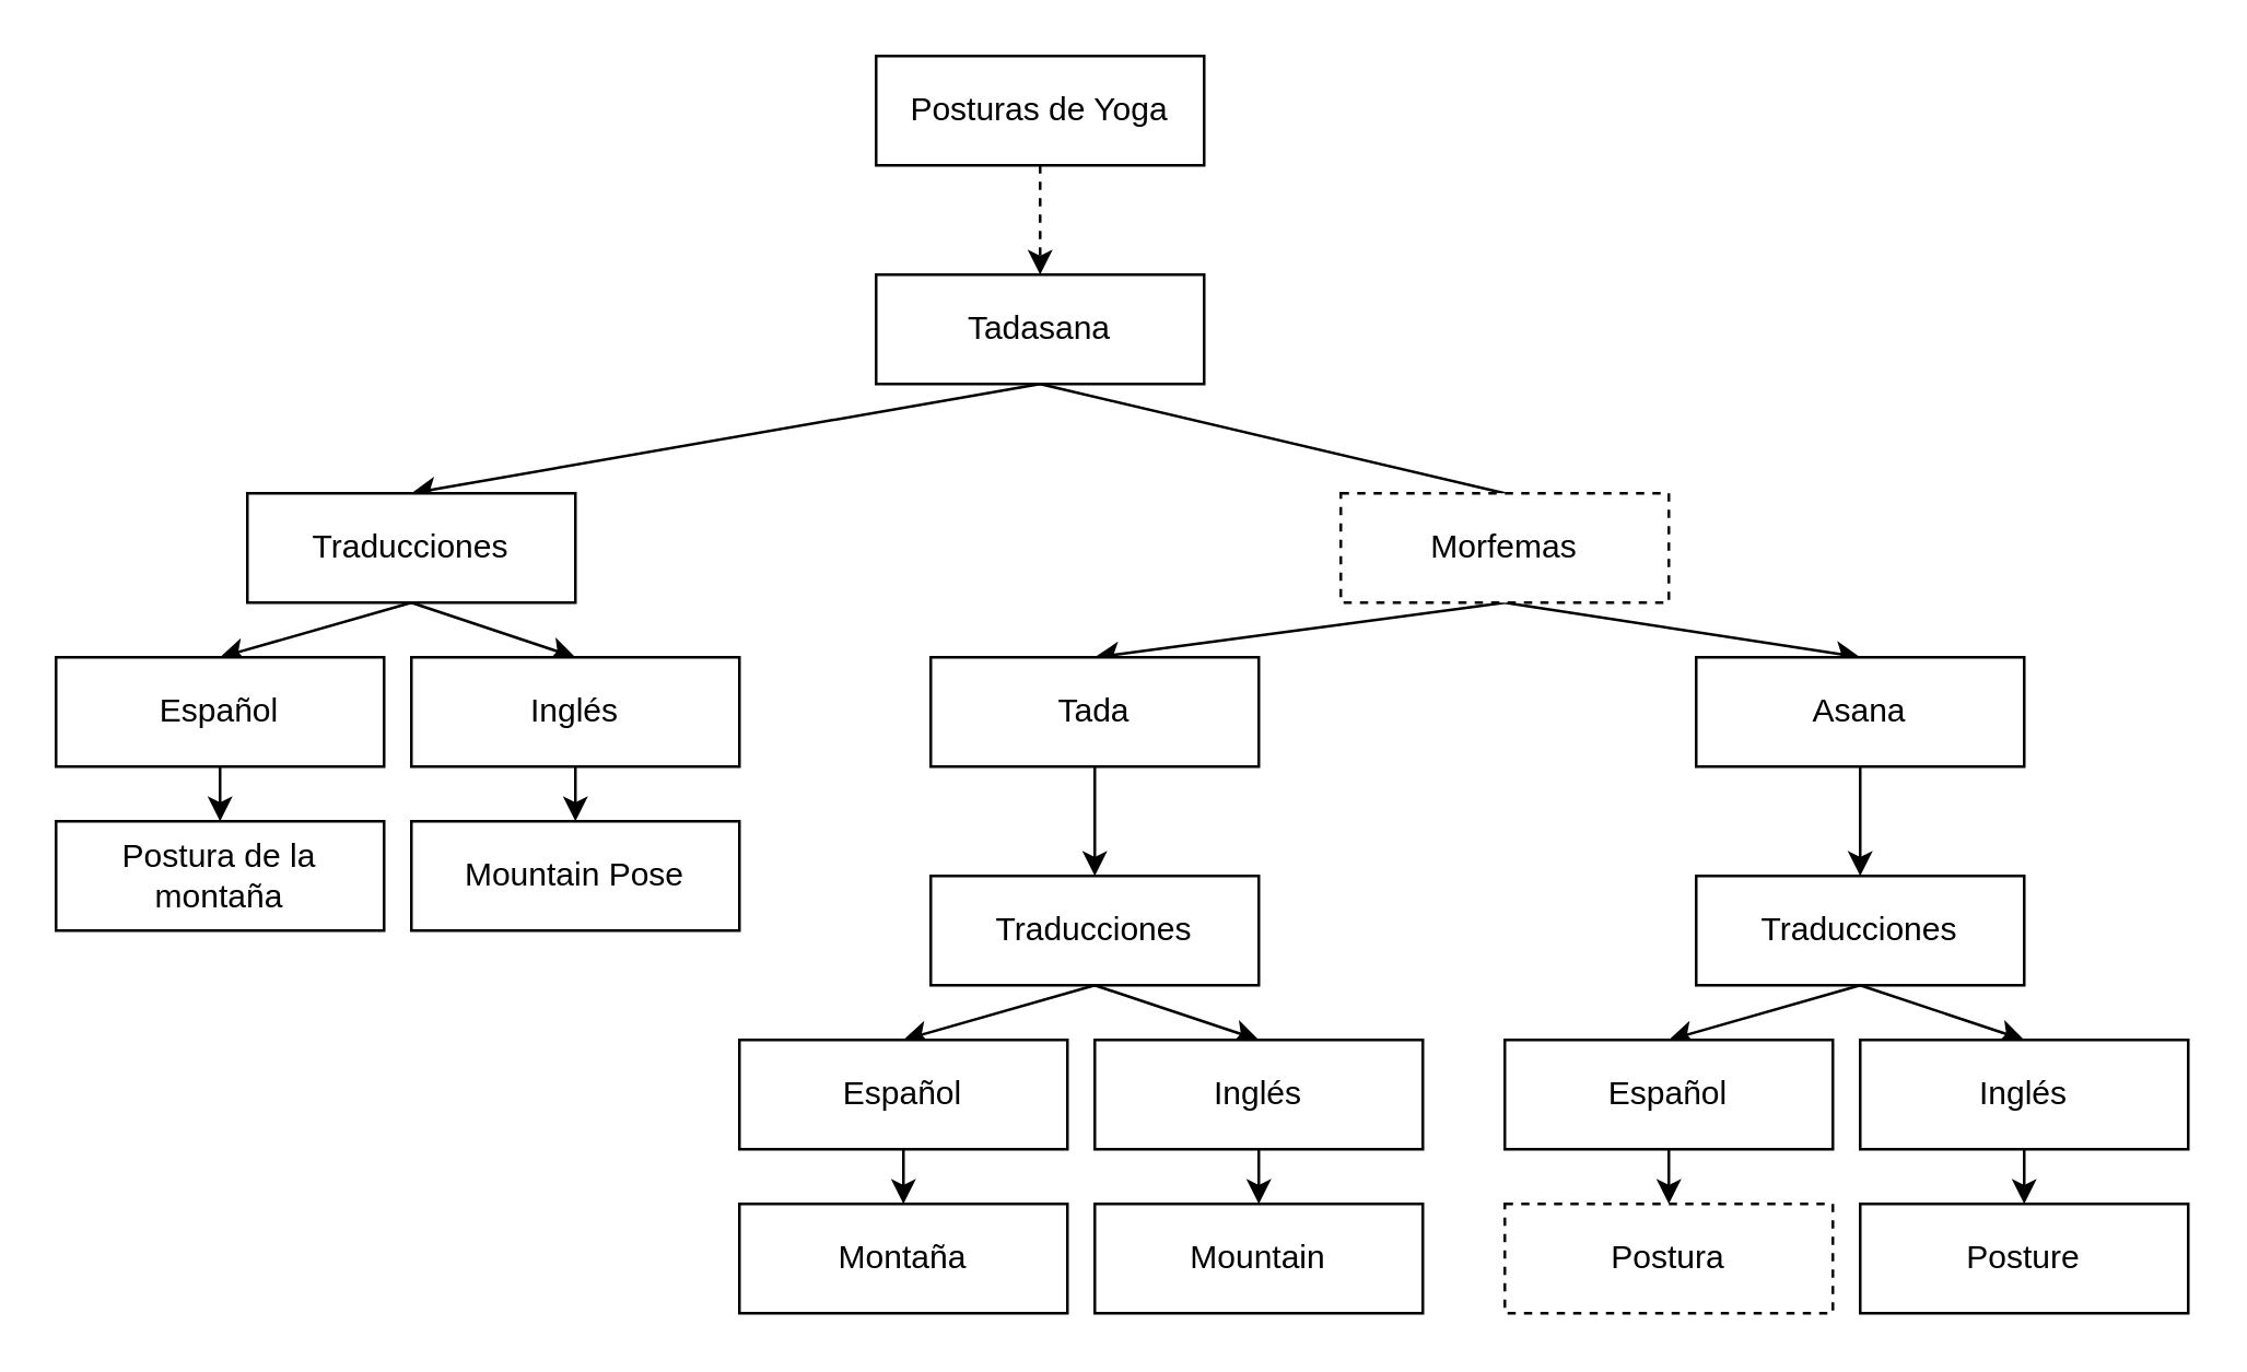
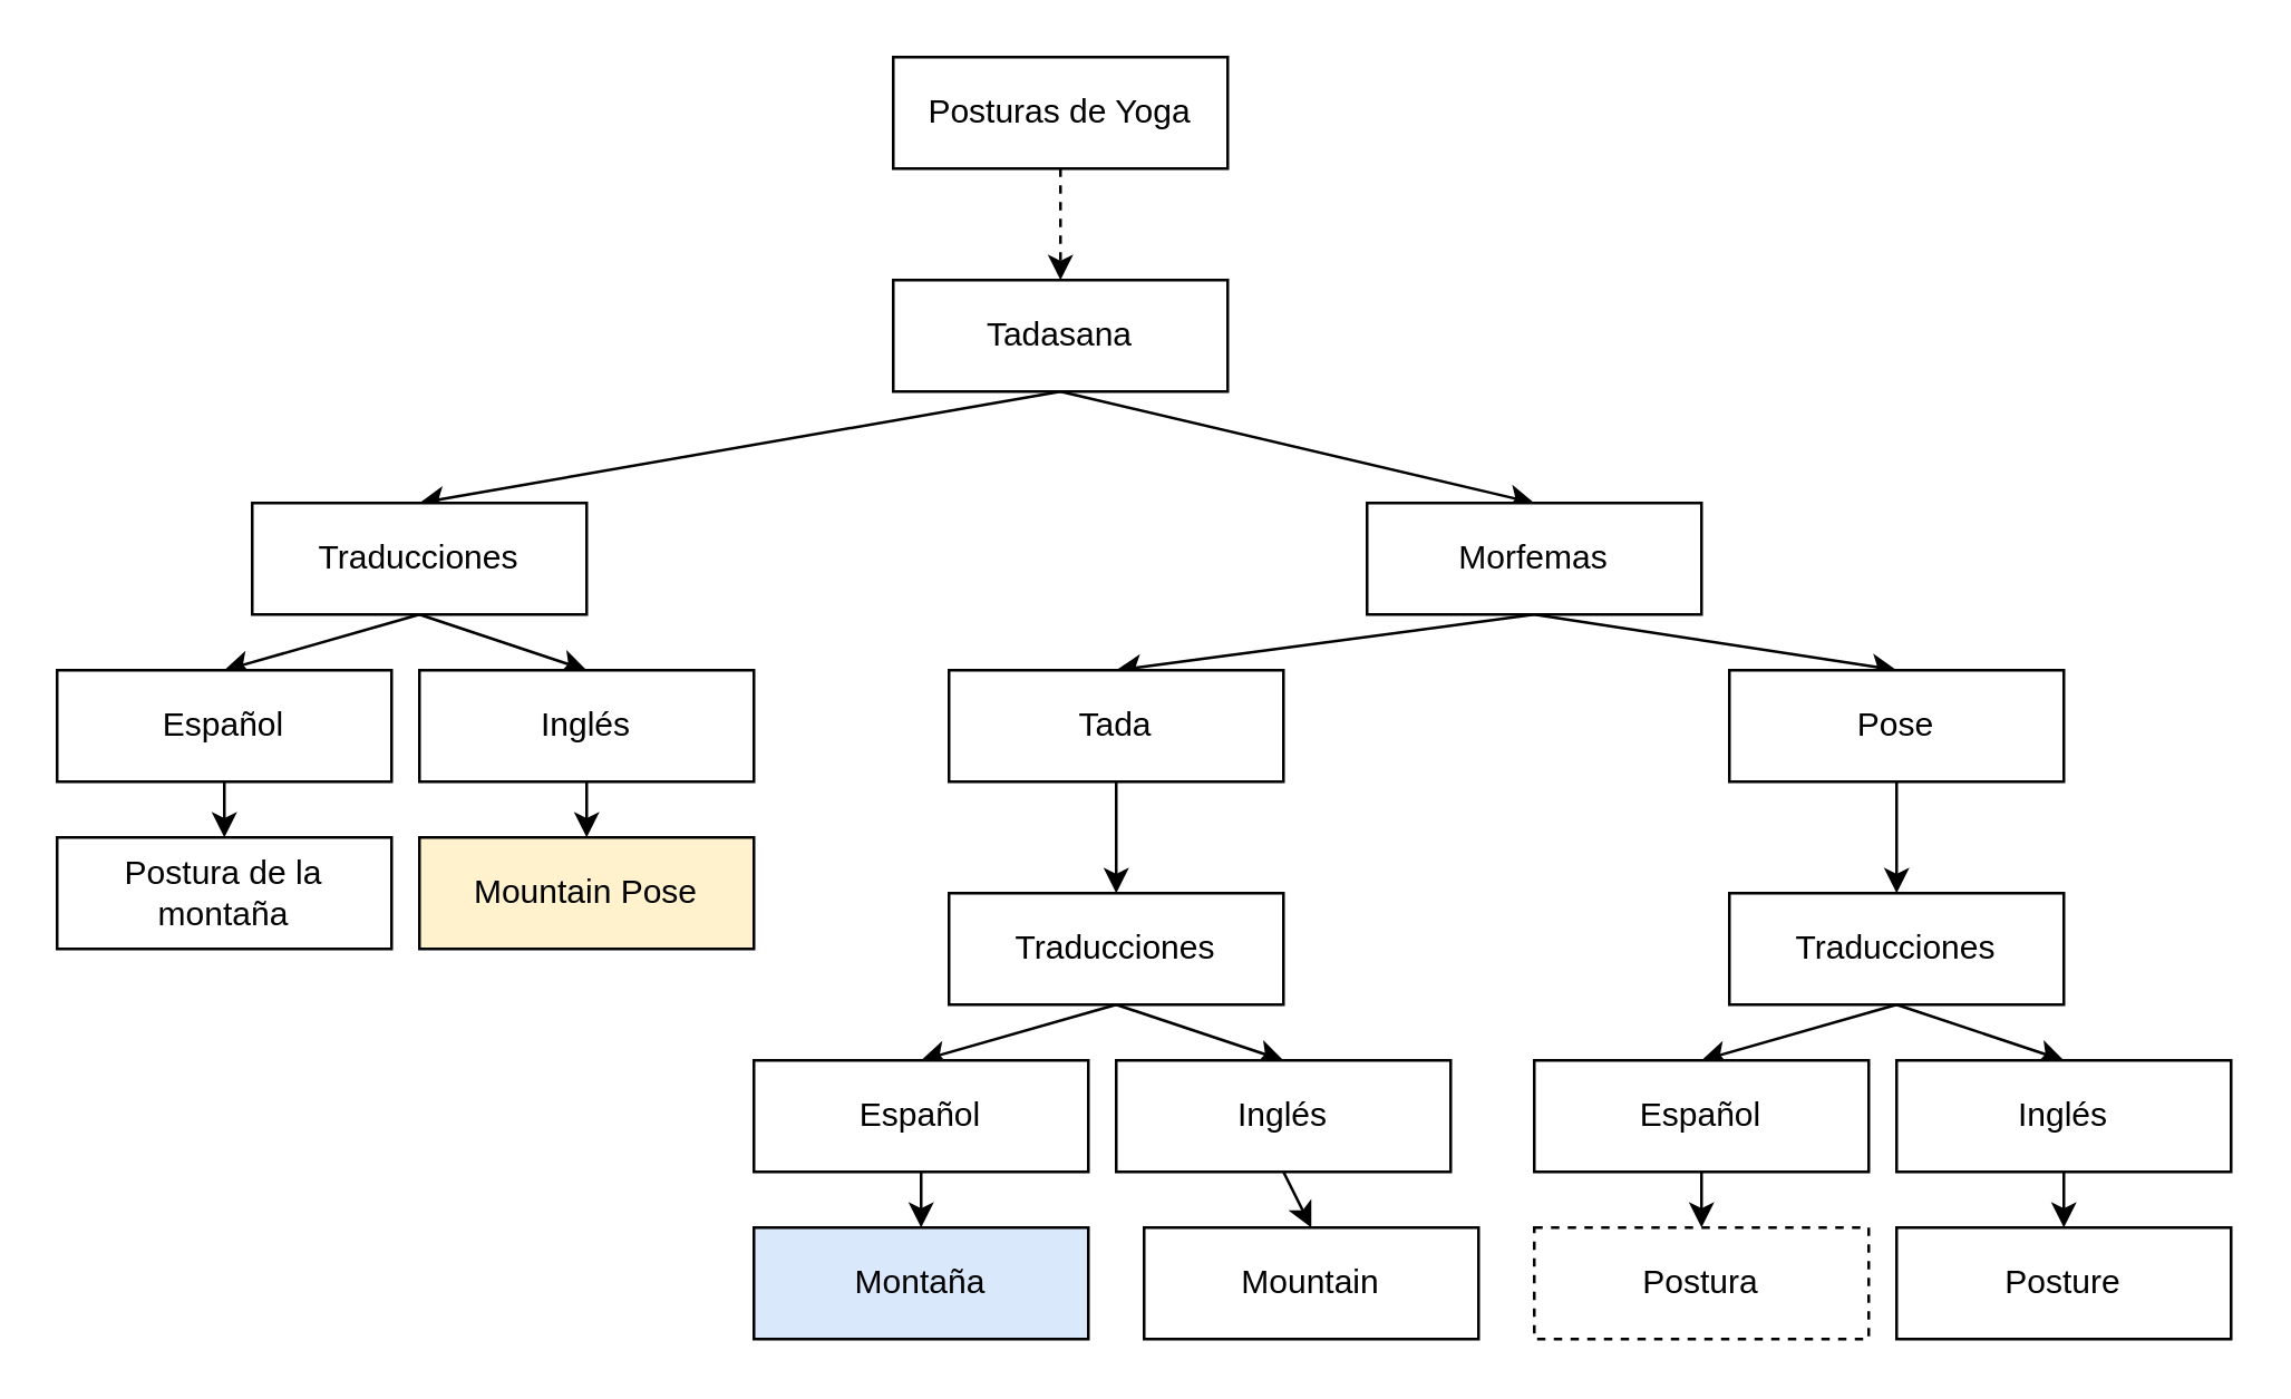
- <mxCell id="5" style="edgeStyle=none;html=1;exitX=0.5;exitY=1;exitDx=0;exitDy=0;entryX=0.5;entryY=0;entryDx=0;entryDy=0;endArrow=none;" edge="1" parent="1" source="6" target="12"><mxGeometry relative="1" as="geometry" /></mxCell>
+ <mxCell id="5" style="edgeStyle=none;html=1;exitX=0.5;exitY=1;exitDx=0;exitDy=0;entryX=0.5;entryY=0;entryDx=0;entryDy=0;" edge="1" parent="1" source="6" target="12"><mxGeometry relative="1" as="geometry" /></mxCell>
- <mxCell id="12" value="Morfemas" style="rounded=0;whiteSpace=wrap;html=1;dashed=1;" vertex="1" parent="1"><mxGeometry x="490" y="180" width="120" height="40" as="geometry" /></mxCell>
+ <mxCell id="12" value="Morfemas" style="rounded=0;whiteSpace=wrap;html=1;" vertex="1" parent="1"><mxGeometry x="490" y="180" width="120" height="40" as="geometry" /></mxCell>
- <mxCell id="22" value="Asana" style="rounded=0;whiteSpace=wrap;html=1;" vertex="1" parent="1"><mxGeometry x="620" y="240" width="120" height="40" as="geometry" /></mxCell>
+ <mxCell id="22" value="Pose" style="rounded=0;whiteSpace=wrap;html=1;" vertex="1" parent="1"><mxGeometry x="620" y="240" width="120" height="40" as="geometry" /></mxCell>
- <mxCell id="18" value="Mountain Pose" style="rounded=0;whiteSpace=wrap;html=1;" vertex="1" parent="1"><mxGeometry x="150" y="300" width="120" height="40" as="geometry" /></mxCell>
+ <mxCell id="18" value="Mountain Pose" style="rounded=0;whiteSpace=wrap;html=1;fillColor=#fff2cc;" vertex="1" parent="1"><mxGeometry x="150" y="300" width="120" height="40" as="geometry" /></mxCell>
- <mxCell id="30" value="Montaña" style="rounded=0;whiteSpace=wrap;html=1;" vertex="1" parent="1"><mxGeometry x="270" y="440" width="120" height="40" as="geometry" /></mxCell>
+ <mxCell id="30" value="Montaña" style="rounded=0;whiteSpace=wrap;html=1;fillColor=#dae8fc;" vertex="1" parent="1"><mxGeometry x="270" y="440" width="120" height="40" as="geometry" /></mxCell>
- <mxCell id="31" value="Mountain" style="rounded=0;whiteSpace=wrap;html=1;" vertex="1" parent="1"><mxGeometry x="400" y="440" width="120" height="40" as="geometry" /></mxCell>
+ <mxCell id="31" value="Mountain" style="rounded=0;whiteSpace=wrap;html=1;" vertex="1" parent="1"><mxGeometry x="410" y="440" width="120" height="40" as="geometry" /></mxCell>
